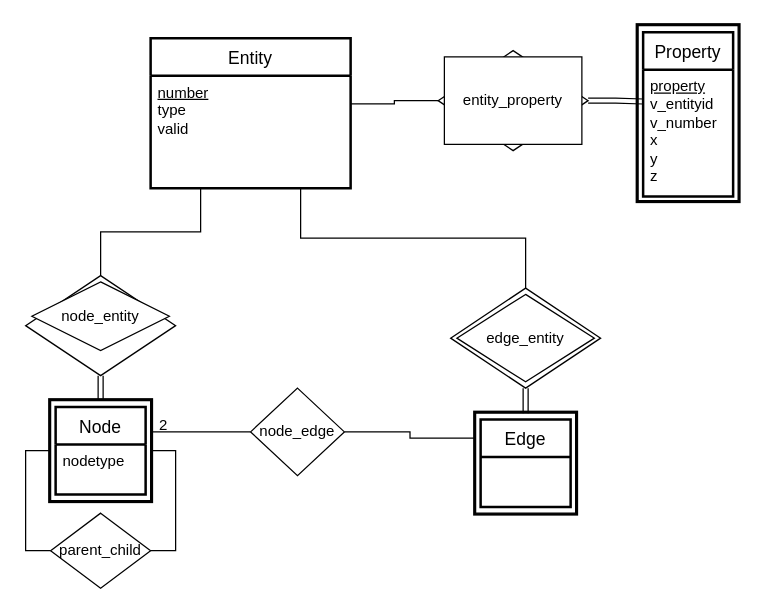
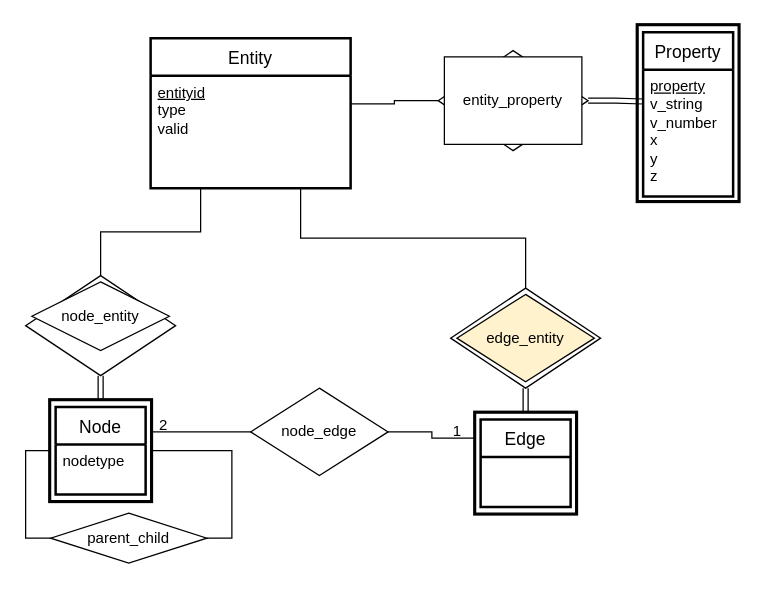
- <mxCell id="3" value="&lt;u&gt;number&lt;/u&gt;&lt;br&gt;type&lt;br&gt;valid" style="align=left;strokeColor=none;fillColor=none;spacingLeft=4;fontSize=12;verticalAlign=top;resizable=0;rotatable=0;part=1;html=1;" parent="2" vertex="1"><mxGeometry y="30" width="160" height="90" as="geometry" /></mxCell>
+ <mxCell id="3" value="&lt;u&gt;entityid&lt;/u&gt;&lt;br&gt;type&lt;br&gt;valid" style="align=left;strokeColor=none;fillColor=none;spacingLeft=4;fontSize=12;verticalAlign=top;resizable=0;rotatable=0;part=1;html=1;" parent="2" vertex="1"><mxGeometry y="30" width="160" height="90" as="geometry" /></mxCell>
- <mxCell id="19" value="&lt;u&gt;property&lt;br&gt;&lt;/u&gt;v_entityid&lt;br&gt;v_number&lt;br&gt;x&lt;br&gt;y&lt;br&gt;z" style="align=left;strokeColor=none;fillColor=none;spacingLeft=4;fontSize=12;verticalAlign=top;resizable=0;rotatable=0;part=1;html=1;" parent="18" vertex="1"><mxGeometry y="30" width="72" height="101.25" as="geometry" /></mxCell>
+ <mxCell id="19" value="&lt;u&gt;property&lt;br&gt;&lt;/u&gt;v_string&lt;br&gt;v_number&lt;br&gt;x&lt;br&gt;y&lt;br&gt;z" style="align=left;strokeColor=none;fillColor=none;spacingLeft=4;fontSize=12;verticalAlign=top;resizable=0;rotatable=0;part=1;html=1;" parent="18" vertex="1"><mxGeometry y="30" width="72" height="101.25" as="geometry" /></mxCell>
- <mxCell id="34" value="edge_entity" style="rhombus;whiteSpace=wrap;html=1;strokeColor=default;strokeWidth=1;" vertex="1" parent="32"><mxGeometry x="5" y="5" width="110" height="70" as="geometry" /></mxCell>
+ <mxCell id="34" value="edge_entity" style="rhombus;whiteSpace=wrap;html=1;strokeColor=default;strokeWidth=1;fillColor=#fff2cc;" vertex="1" parent="32"><mxGeometry x="5" y="5" width="110" height="70" as="geometry" /></mxCell>
- <mxCell id="27" value="node_edge" style="rhombus;whiteSpace=wrap;html=1;strokeColor=default;strokeWidth=1;" vertex="1" parent="1"><mxGeometry x="200" y="310" width="75" height="70" as="geometry" /></mxCell>
+ <mxCell id="27" value="node_edge" style="rhombus;whiteSpace=wrap;html=1;strokeColor=default;strokeWidth=1;" vertex="1" parent="1"><mxGeometry x="200" y="310" width="110" height="70" as="geometry" /></mxCell>
+ <mxCell id="37" value="1" style="text;html=1;align=center;verticalAlign=middle;resizable=0;points=[];autosize=1;strokeColor=none;fillColor=none;" vertex="1" parent="1"><mxGeometry x="350" y="330" width="30" height="30" as="geometry" /></mxCell>
- <mxCell id="9" value="parent_child" style="rhombus;whiteSpace=wrap;html=1;strokeColor=default;strokeWidth=1;" parent="1" vertex="1"><mxGeometry x="40" y="410" width="80" height="60" as="geometry" /></mxCell>
+ <mxCell id="9" value="parent_child" style="rhombus;whiteSpace=wrap;html=1;strokeColor=default;strokeWidth=1;" parent="1" vertex="1"><mxGeometry x="40" y="410" width="125" height="40" as="geometry" /></mxCell>
